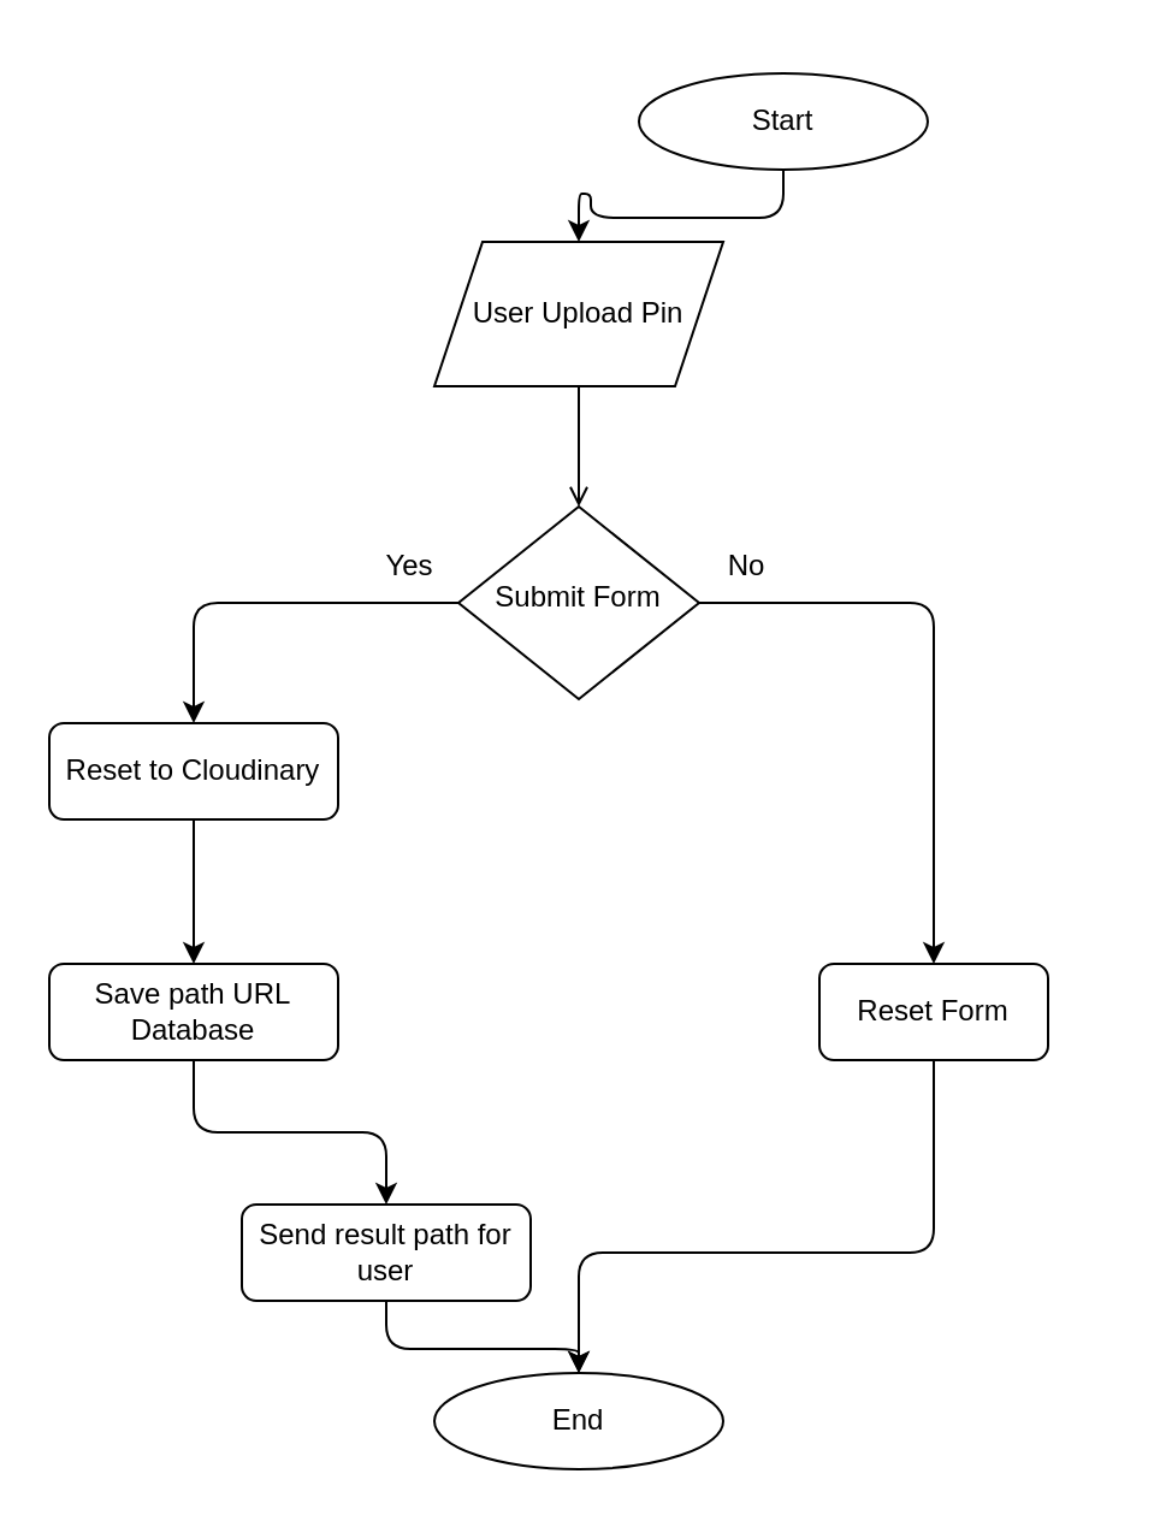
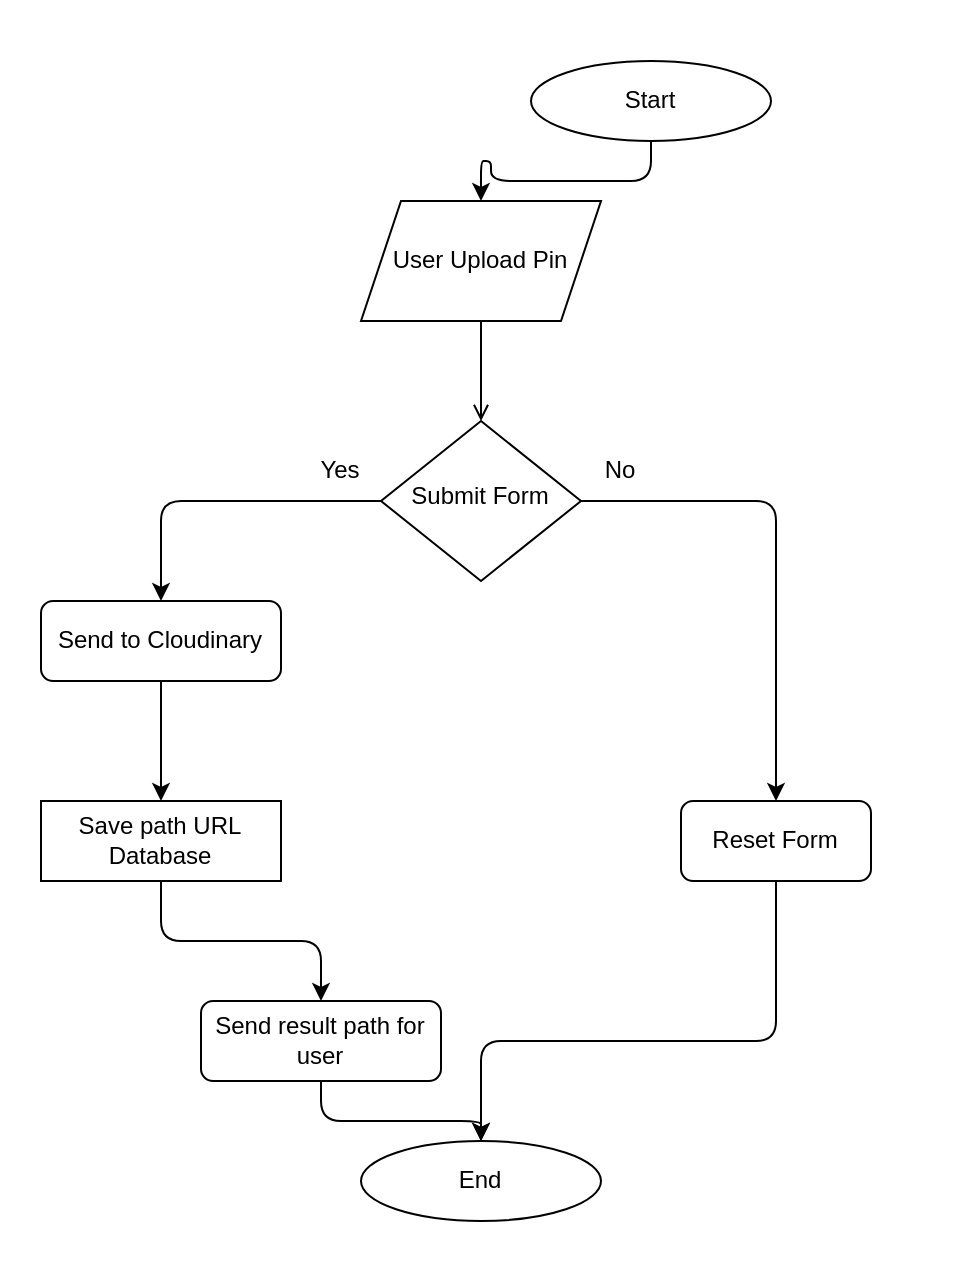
- <mxCell id="9" value="Reset to Cloudinary" style="rounded=1;whiteSpace=wrap;html=1;fontSize=12;glass=0;strokeWidth=1;shadow=0;" vertex="1" parent="2"><mxGeometry y="280" width="120" height="40" as="geometry" /></mxCell>
+ <mxCell id="9" value="Send to Cloudinary" style="rounded=1;whiteSpace=wrap;html=1;fontSize=12;glass=0;strokeWidth=1;shadow=0;" vertex="1" parent="2"><mxGeometry y="280" width="120" height="40" as="geometry" /></mxCell>
- <mxCell id="15" value="Save path URL Database" style="rounded=1;whiteSpace=wrap;html=1;fontSize=12;glass=0;strokeWidth=1;shadow=0;" vertex="1" parent="2"><mxGeometry y="380" width="120" height="40" as="geometry" /></mxCell>
+ <mxCell id="15" value="Save path URL Database" style="whiteSpace=wrap;html=1;fontSize=12;glass=0;strokeWidth=1;shadow=0;rounded=0;" vertex="1" parent="2"><mxGeometry y="380" width="120" height="40" as="geometry" /></mxCell>
